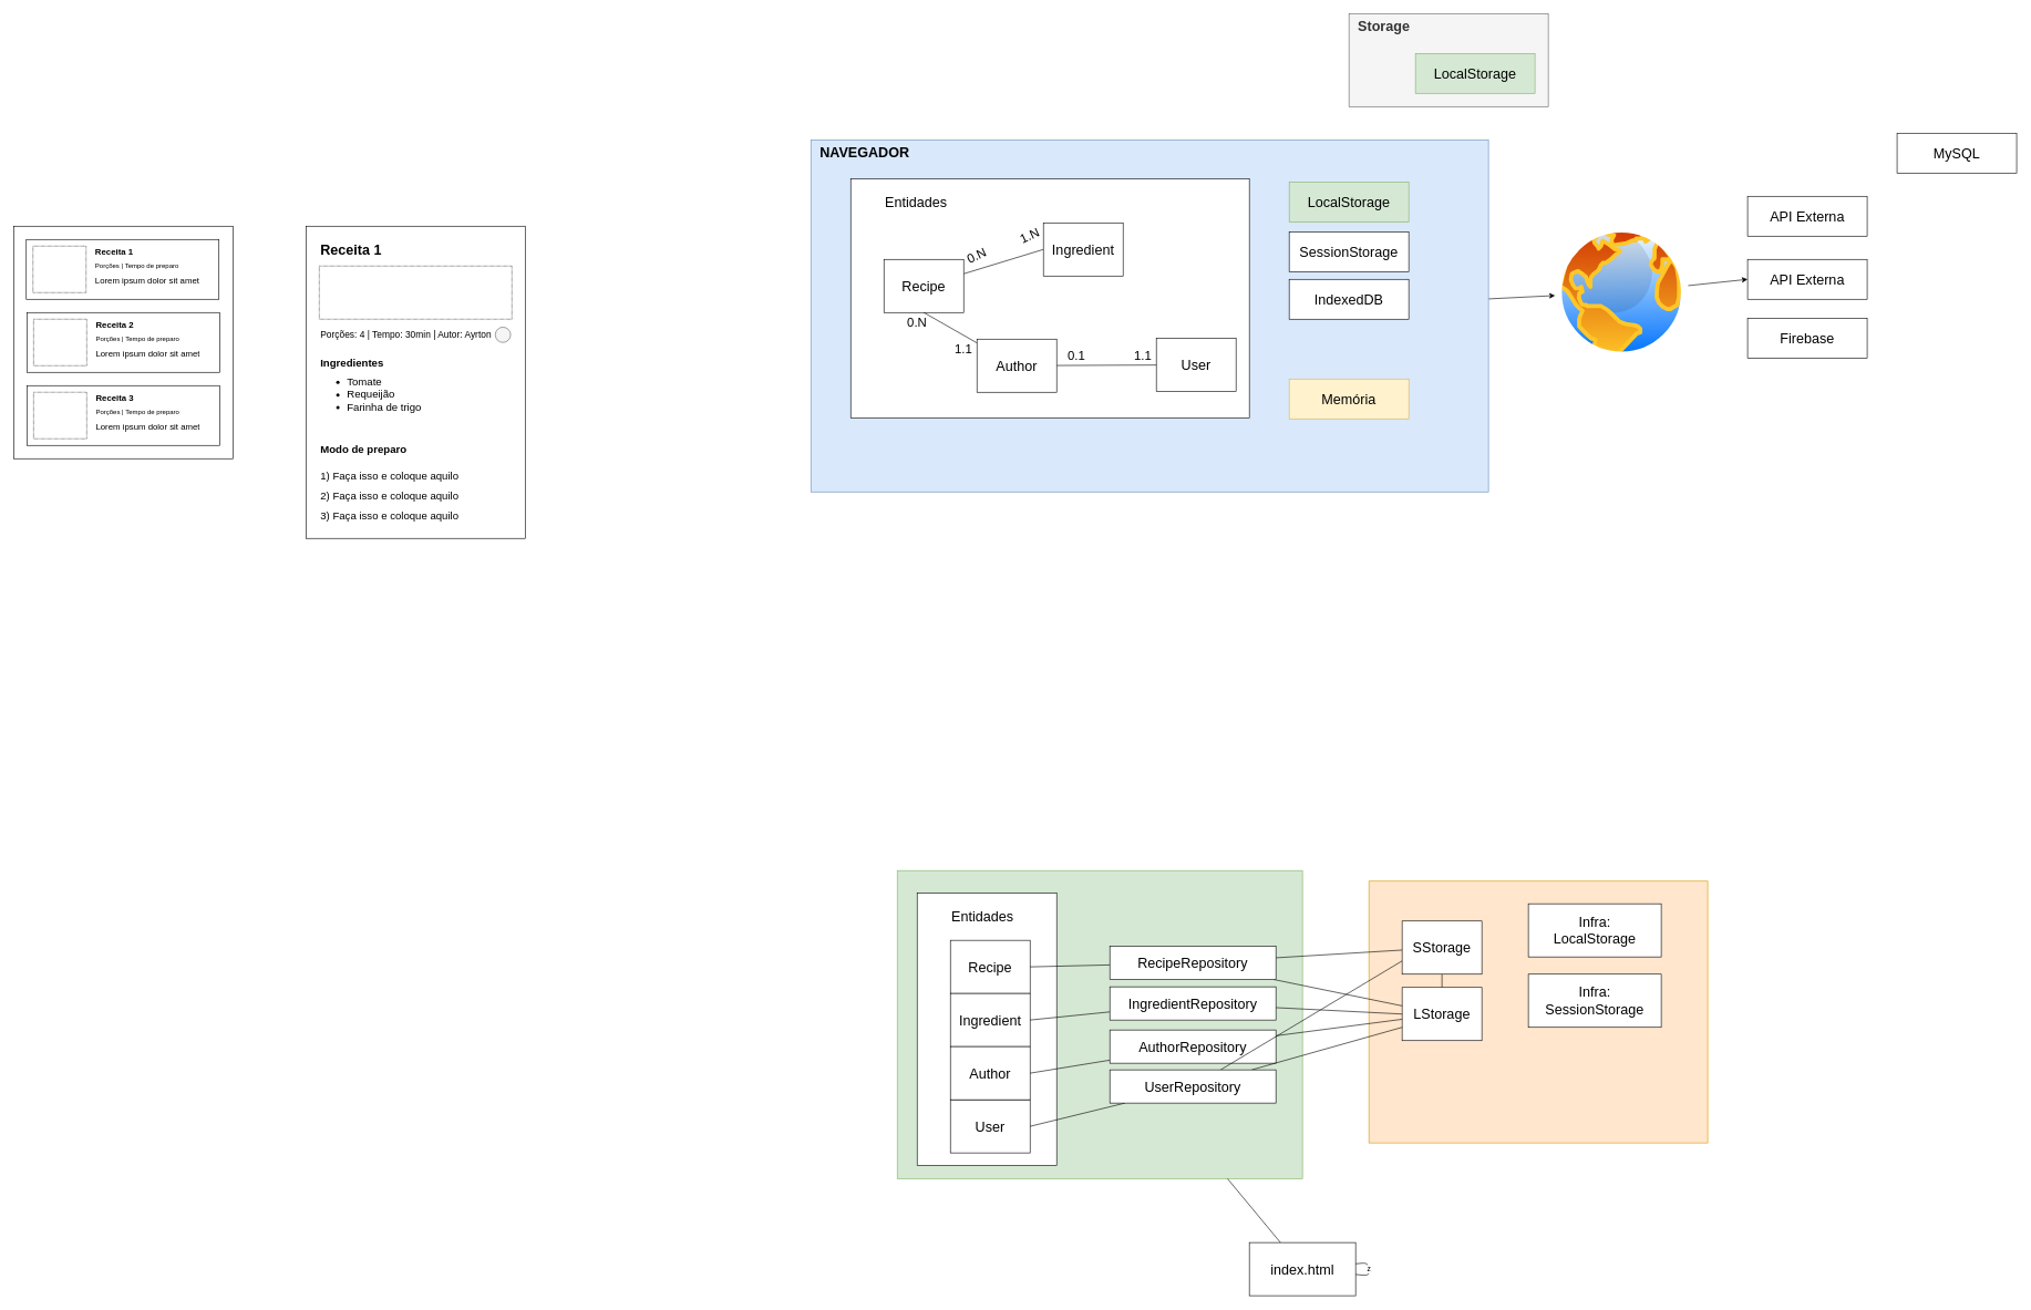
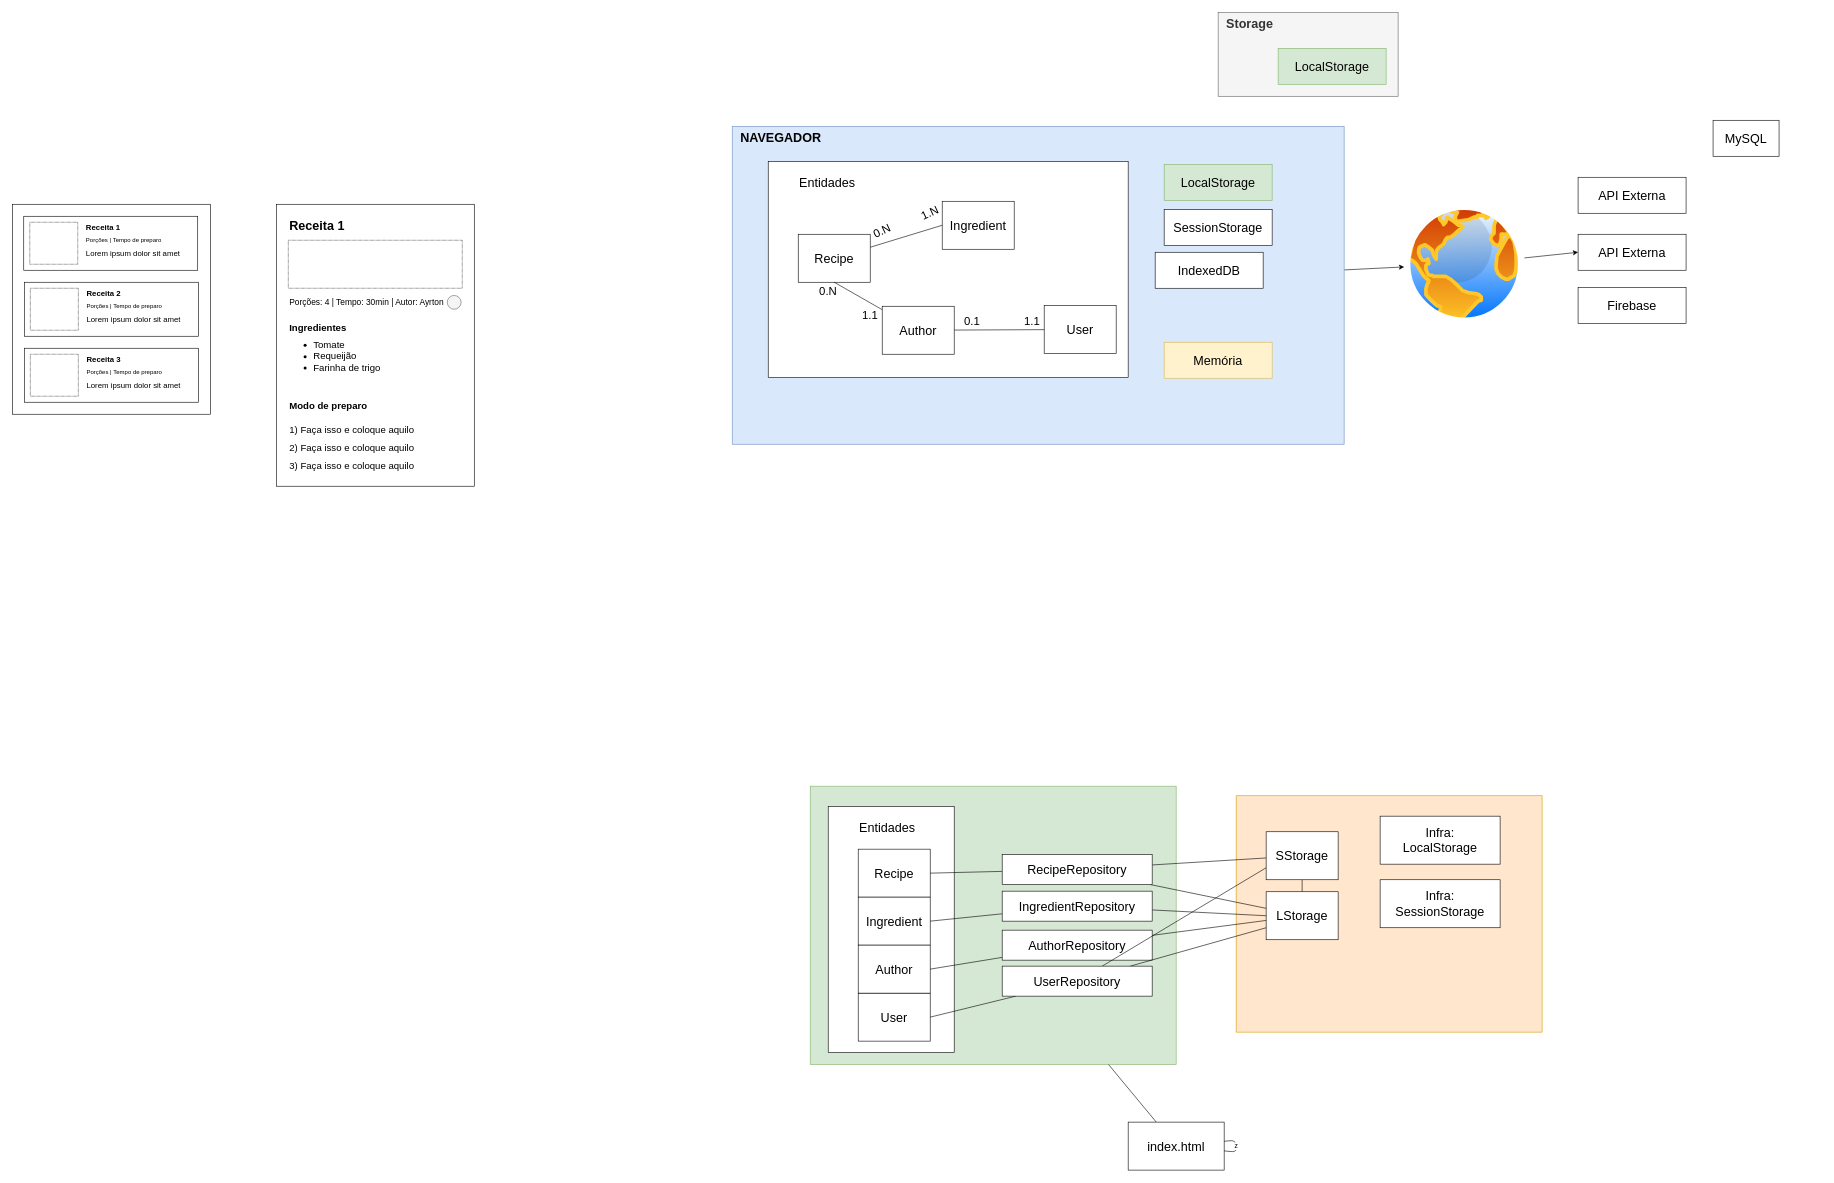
- <mxCell id="55" value="MySQL" style="rounded=0;whiteSpace=wrap;html=1;fontSize=21;" parent="1" vertex="1"><mxGeometry x="2855" y="200" width="180" height="60" as="geometry" /></mxCell>
+ <mxCell id="55" value="MySQL" style="rounded=0;whiteSpace=wrap;html=1;fontSize=21;" parent="1" vertex="1"><mxGeometry x="2855" y="200" width="110" height="60" as="geometry" /></mxCell>
- <mxCell id="48" value="IndexedDB" style="rounded=0;whiteSpace=wrap;html=1;fontSize=21;" parent="1" vertex="1"><mxGeometry x="1940" y="420" width="180" height="60" as="geometry" /></mxCell>
+ <mxCell id="48" value="IndexedDB" style="rounded=0;whiteSpace=wrap;html=1;fontSize=21;" parent="1" vertex="1"><mxGeometry x="1925" y="420" width="180" height="60" as="geometry" /></mxCell>
